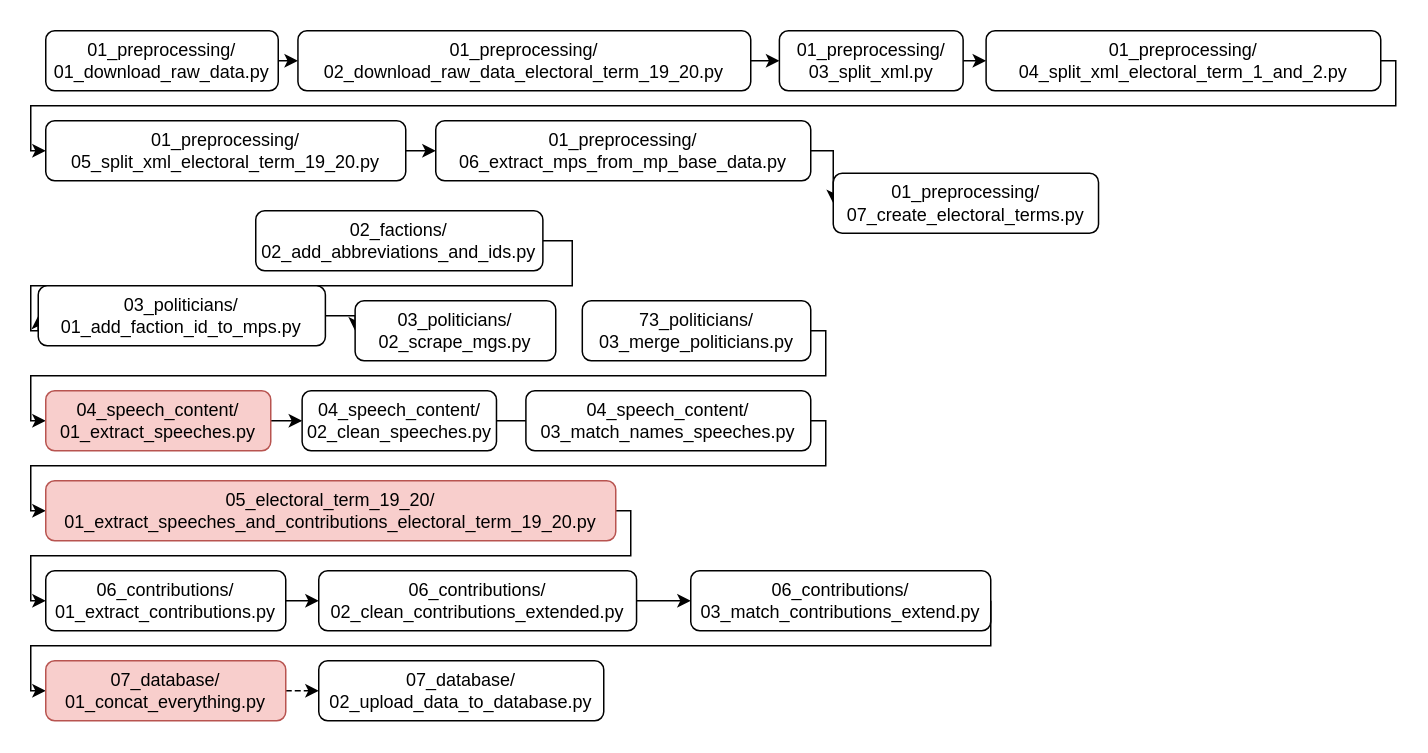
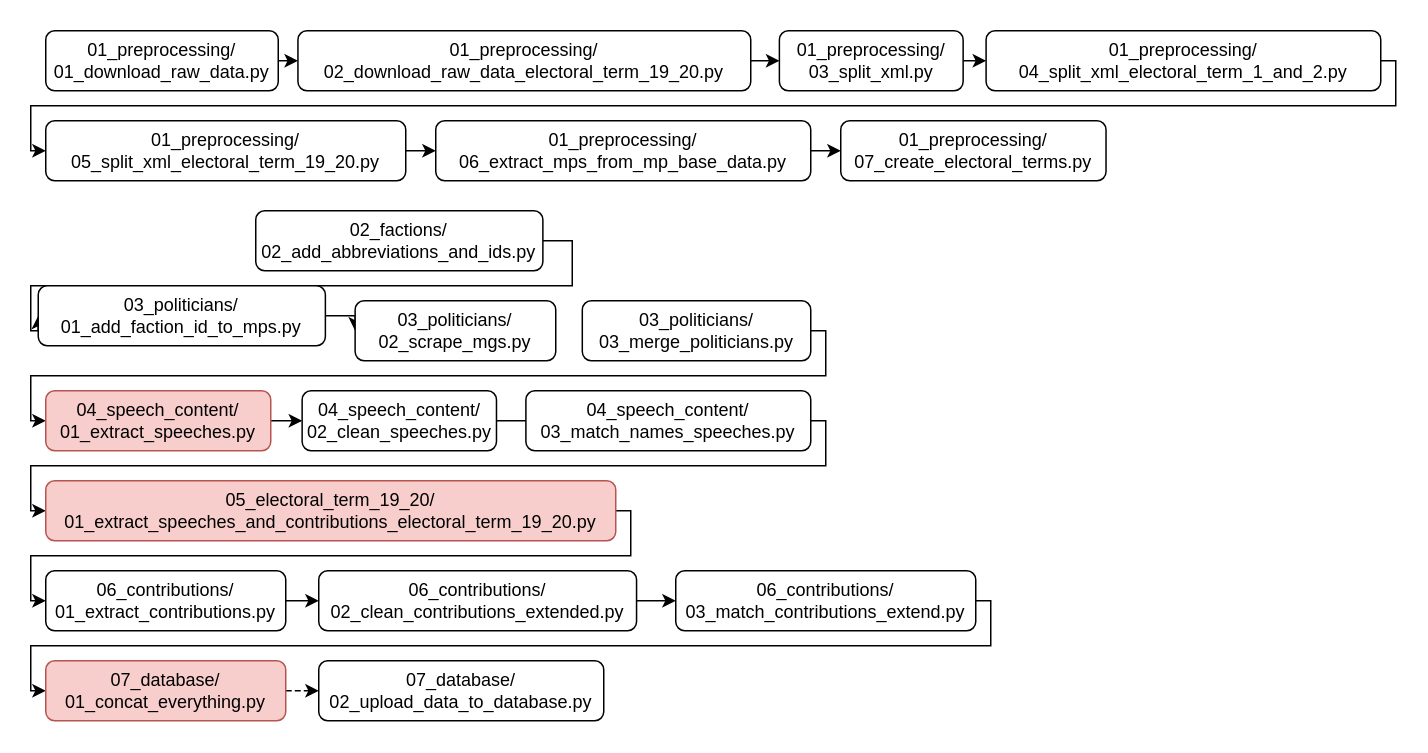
- <mxCell id="14" value="01_preprocessing/&lt;br&gt;07_create_electoral_terms.py" style="rounded=1;whiteSpace=wrap;html=1;" parent="1" vertex="1"><mxGeometry x="555" y="115" width="176.85" height="40" as="geometry" /></mxCell>
+ <mxCell id="14" value="01_preprocessing/&lt;br&gt;07_create_electoral_terms.py" style="rounded=1;whiteSpace=wrap;html=1;" parent="1" vertex="1"><mxGeometry x="560" y="80" width="176.85" height="40" as="geometry" /></mxCell>
- <mxCell id="21" value="73_politicians/&lt;br&gt;03_merge_politicians.py" style="rounded=1;whiteSpace=wrap;html=1;" parent="1" vertex="1"><mxGeometry x="387.7" y="200" width="152.3" height="40" as="geometry" /></mxCell>
+ <mxCell id="21" value="03_politicians/&lt;br&gt;03_merge_politicians.py" style="rounded=1;whiteSpace=wrap;html=1;" parent="1" vertex="1"><mxGeometry x="387.7" y="200" width="152.3" height="40" as="geometry" /></mxCell>
- <mxCell id="35" value="06_contributions/&lt;br&gt;03_match_contributions_extend.py" style="rounded=1;whiteSpace=wrap;html=1;" parent="1" vertex="1"><mxGeometry x="460" y="380" width="200" height="40" as="geometry" /></mxCell>
+ <mxCell id="35" value="06_contributions/&lt;br&gt;03_match_contributions_extend.py" style="rounded=1;whiteSpace=wrap;html=1;" parent="1" vertex="1"><mxGeometry x="450" y="380" width="200" height="40" as="geometry" /></mxCell>
